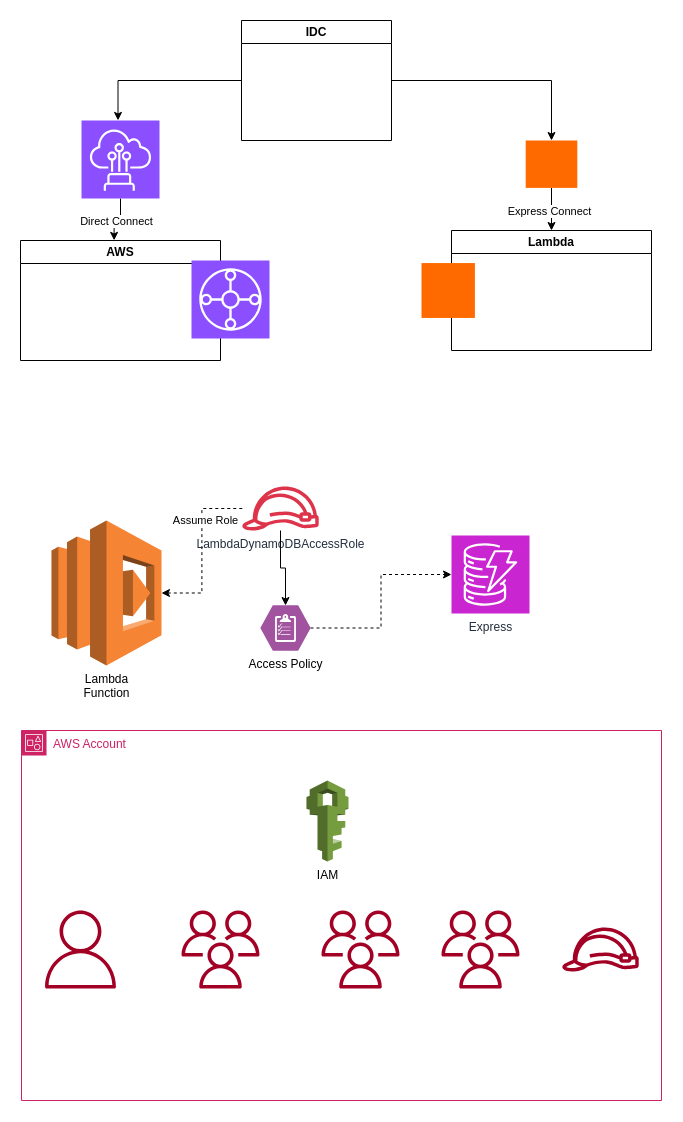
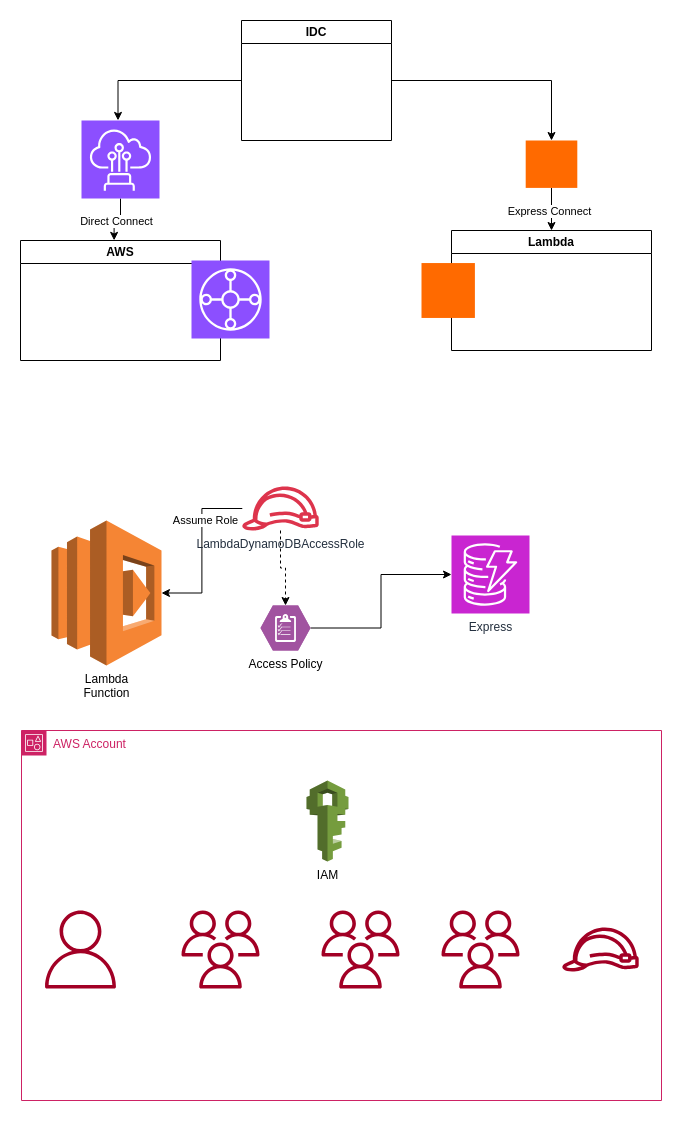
- <mxCell id="22" style="edgeStyle=orthogonalEdgeStyle;rounded=0;orthogonalLoop=1;jettySize=auto;html=1;entryX=0.5;entryY=0;entryDx=0;entryDy=0;entryPerimeter=0;" edge="1" parent="1" source="19" target="21"><mxGeometry relative="1" as="geometry" /></mxCell>
+ <mxCell id="22" style="edgeStyle=orthogonalEdgeStyle;rounded=0;orthogonalLoop=1;jettySize=auto;html=1;entryX=0.5;entryY=0;entryDx=0;entryDy=0;entryPerimeter=0;dashed=1;" edge="1" parent="1" source="19" target="21"><mxGeometry relative="1" as="geometry" /></mxCell>
- <mxCell id="17" value="" style="edgeStyle=orthogonalEdgeStyle;rounded=0;orthogonalLoop=1;jettySize=auto;html=1;dashed=1;" edge="1" parent="1" source="19" target="15"><mxGeometry relative="1" as="geometry" /></mxCell>
+ <mxCell id="17" value="" style="edgeStyle=orthogonalEdgeStyle;rounded=0;orthogonalLoop=1;jettySize=auto;html=1;" edge="1" parent="1" source="19" target="15"><mxGeometry relative="1" as="geometry" /></mxCell>
- <mxCell id="20" style="edgeStyle=orthogonalEdgeStyle;rounded=0;orthogonalLoop=1;jettySize=auto;html=1;dashed=1;" edge="1" parent="1" source="21" target="16"><mxGeometry relative="1" as="geometry" /></mxCell>
+ <mxCell id="20" style="edgeStyle=orthogonalEdgeStyle;rounded=0;orthogonalLoop=1;jettySize=auto;html=1;" edge="1" parent="1" source="21" target="16"><mxGeometry relative="1" as="geometry" /></mxCell>
